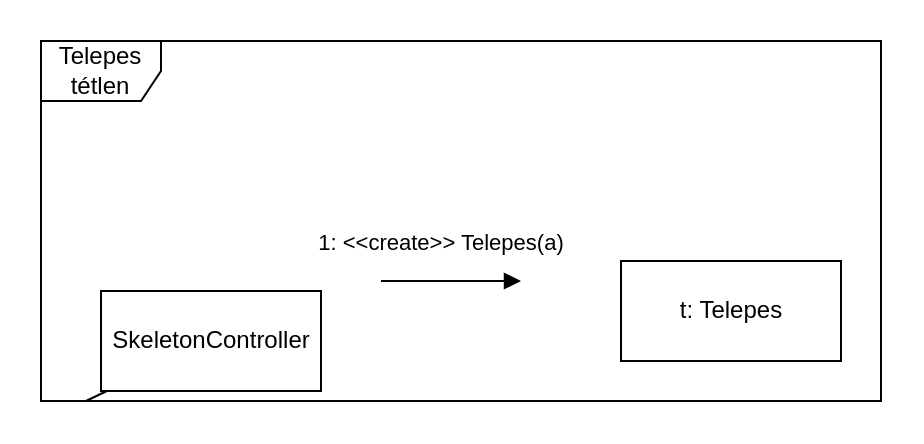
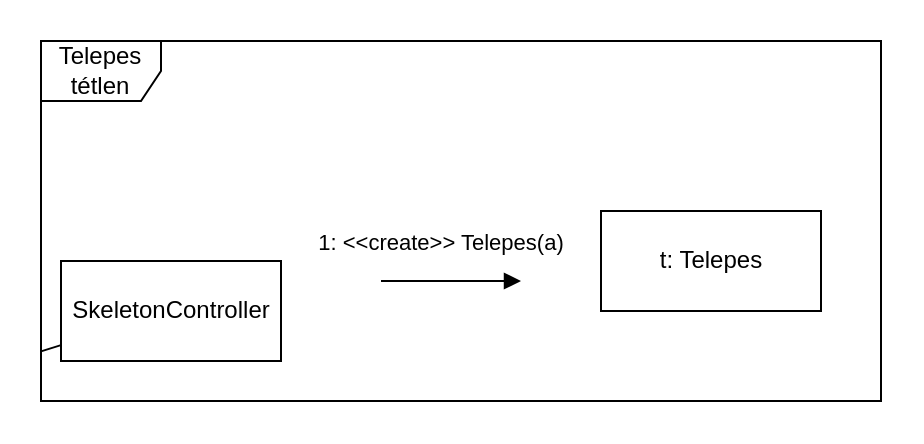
- <mxCell id="4" value="t: Telepes" style="html=1;" parent="1" vertex="1"><mxGeometry x="310" y="130" width="110" height="50" as="geometry" /></mxCell>
+ <mxCell id="4" value="t: Telepes" style="html=1;" parent="1" vertex="1"><mxGeometry x="300" y="105" width="110" height="50" as="geometry" /></mxCell>
- <mxCell id="3" value="SkeletonController" style="html=1;" parent="1" vertex="1"><mxGeometry x="50" y="145" width="110" height="50" as="geometry" /></mxCell>
+ <mxCell id="3" value="SkeletonController" style="html=1;" parent="1" vertex="1"><mxGeometry x="30" y="130" width="110" height="50" as="geometry" /></mxCell>
